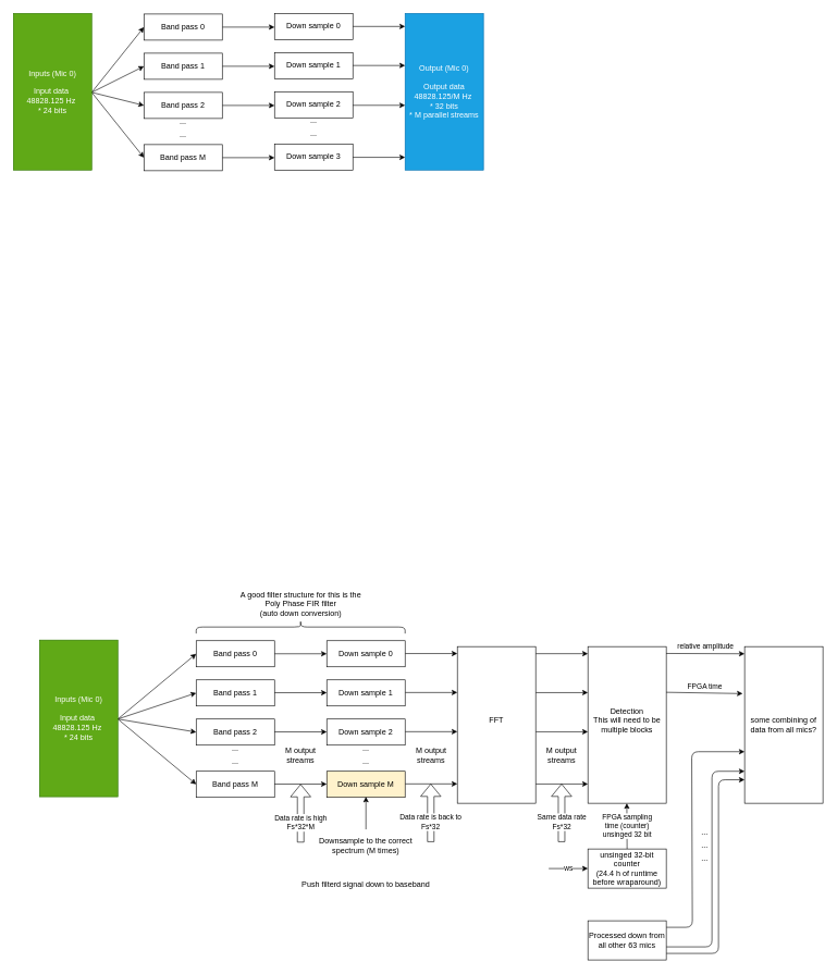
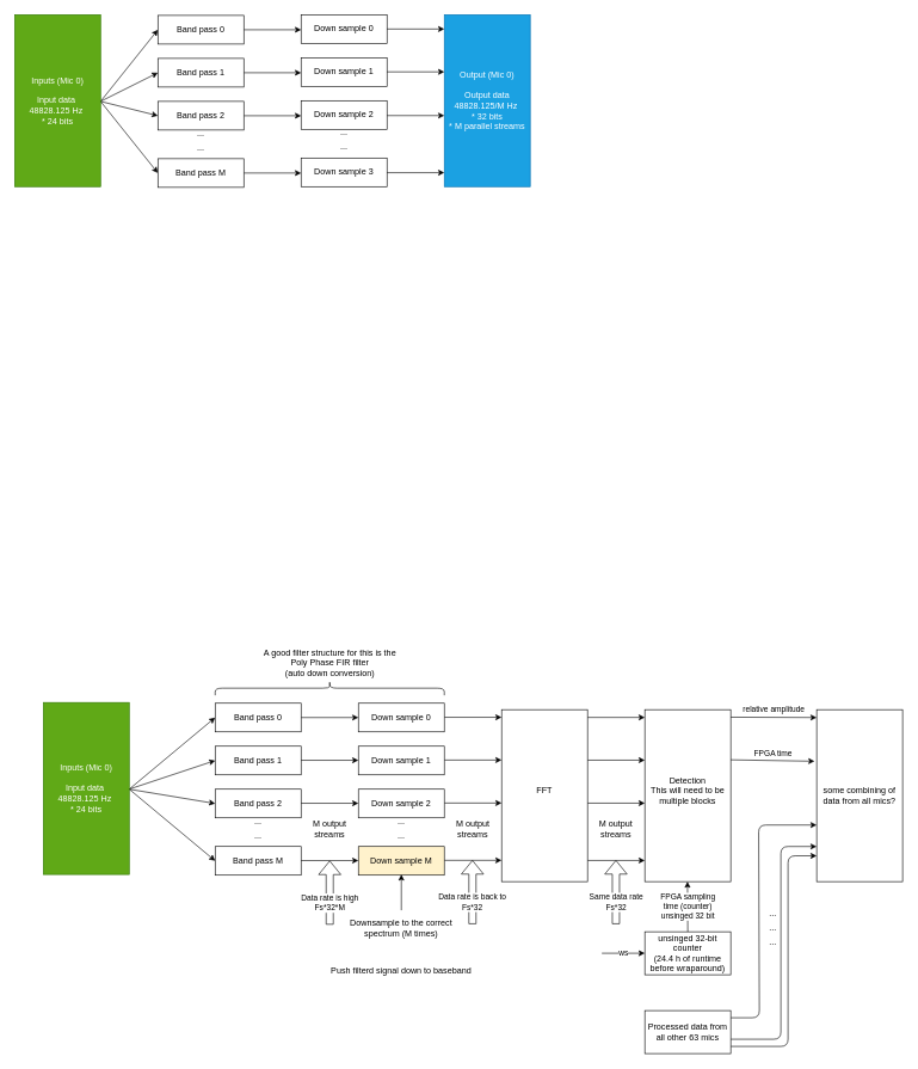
- <mxCell id="53" value="Processed down from all other 63 mics" style="rounded=0;whiteSpace=wrap;html=1;" parent="1" vertex="1"><mxGeometry x="900" y="1410" width="120" height="60" as="geometry" /></mxCell>
+ <mxCell id="53" value="Processed data from all other 63 mics" style="rounded=0;whiteSpace=wrap;html=1;" parent="1" vertex="1"><mxGeometry x="900" y="1410" width="120" height="60" as="geometry" /></mxCell>
